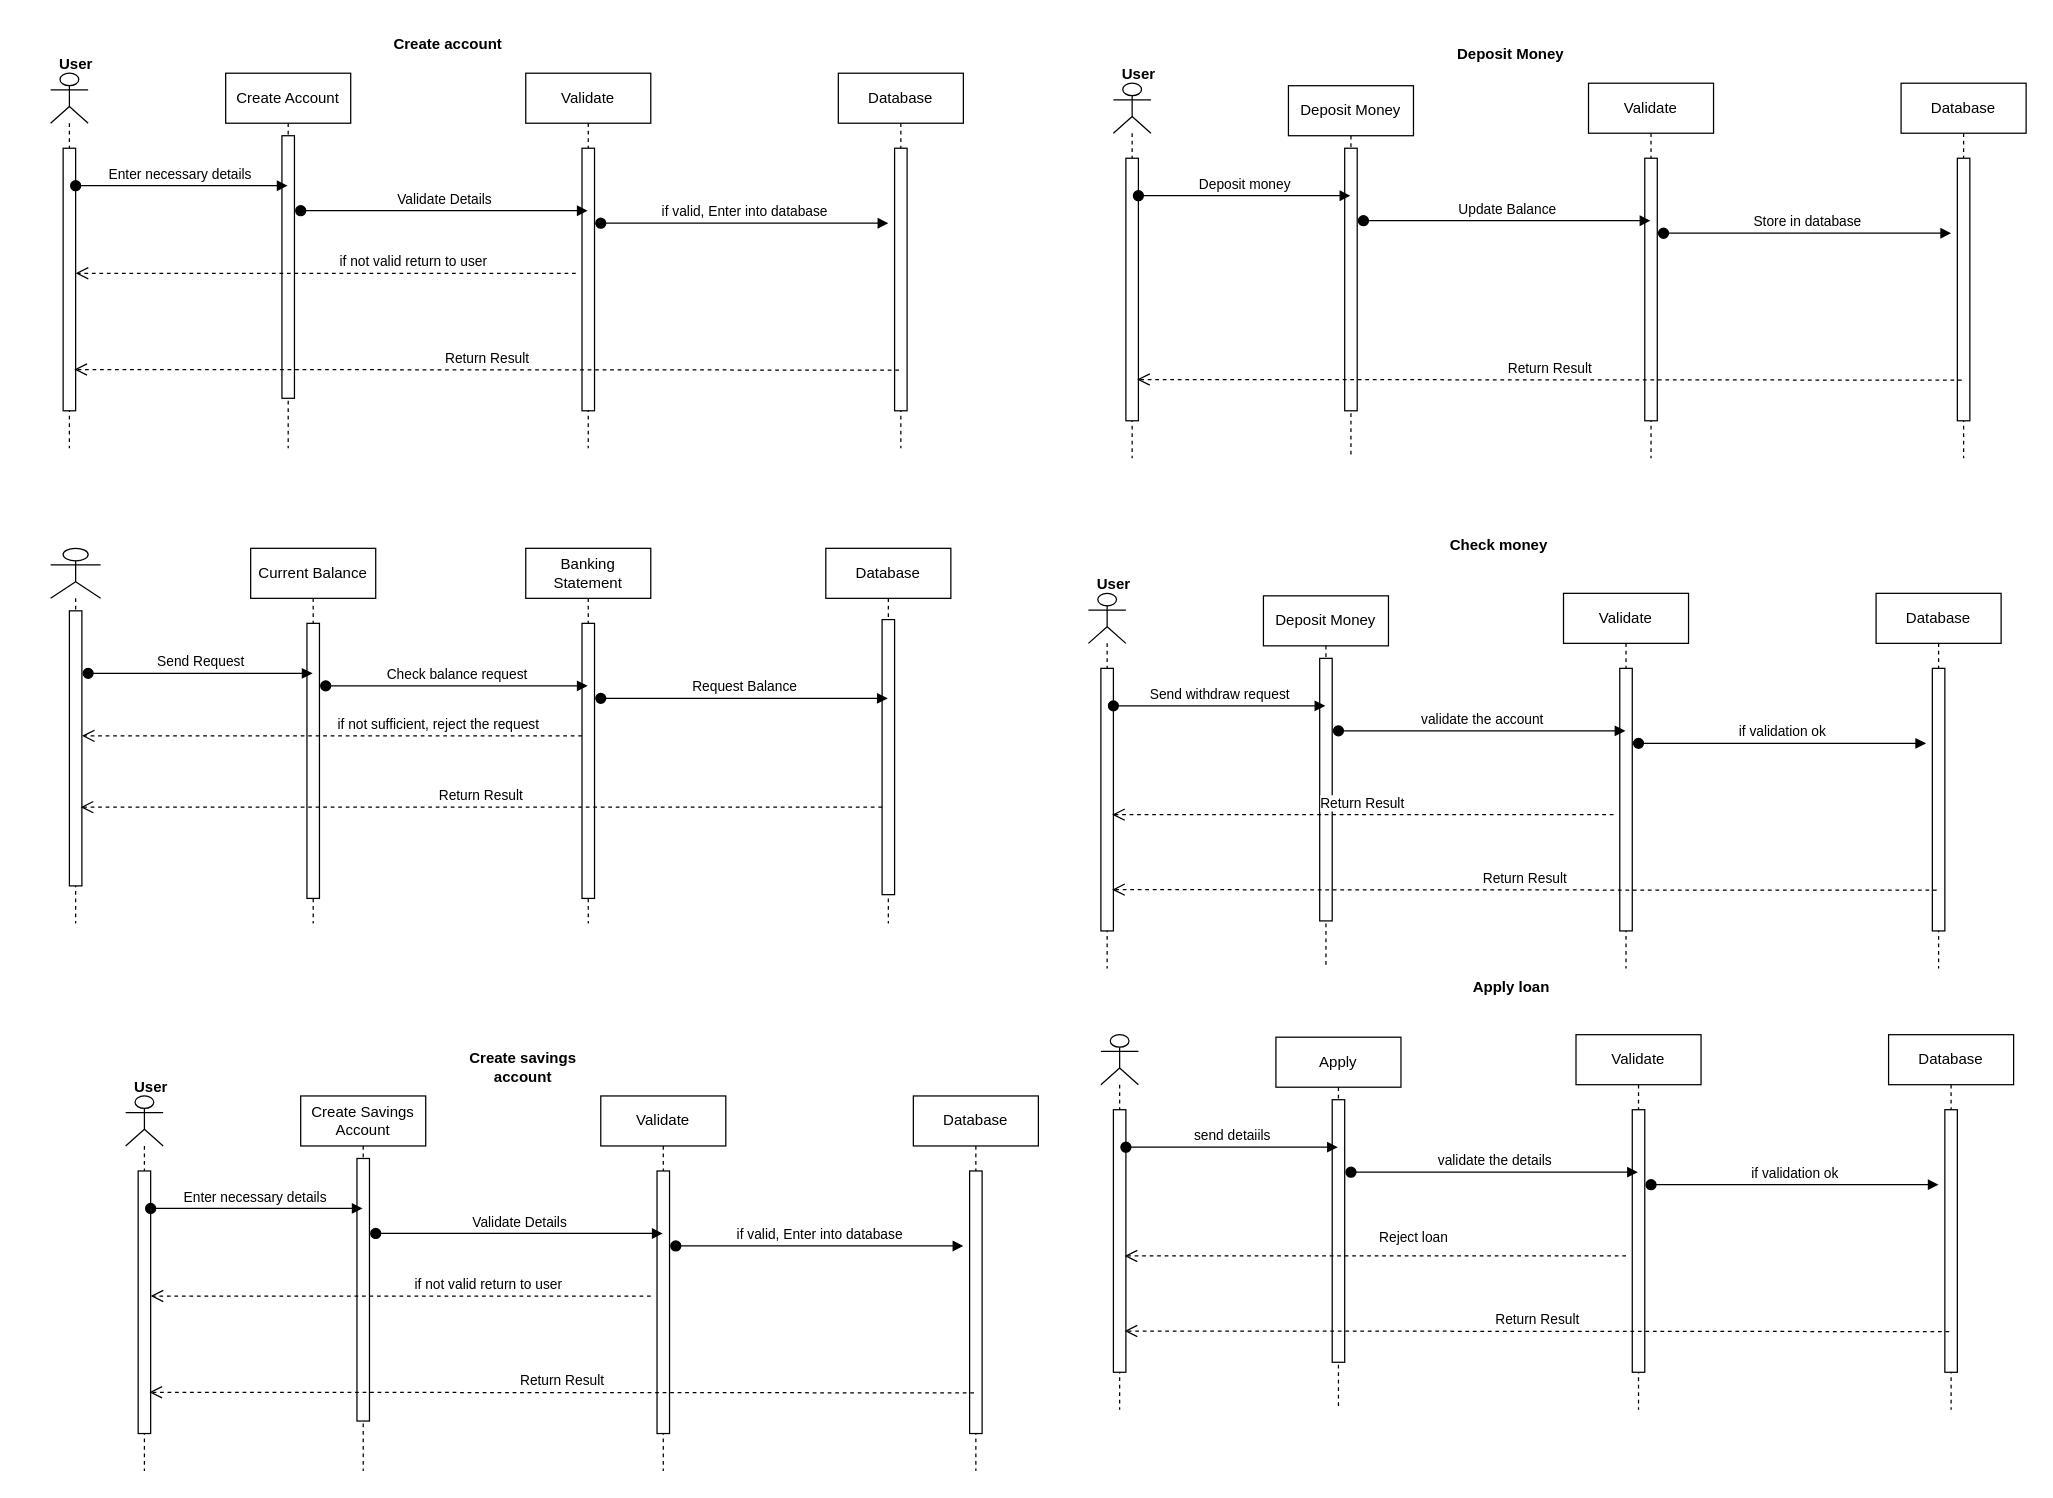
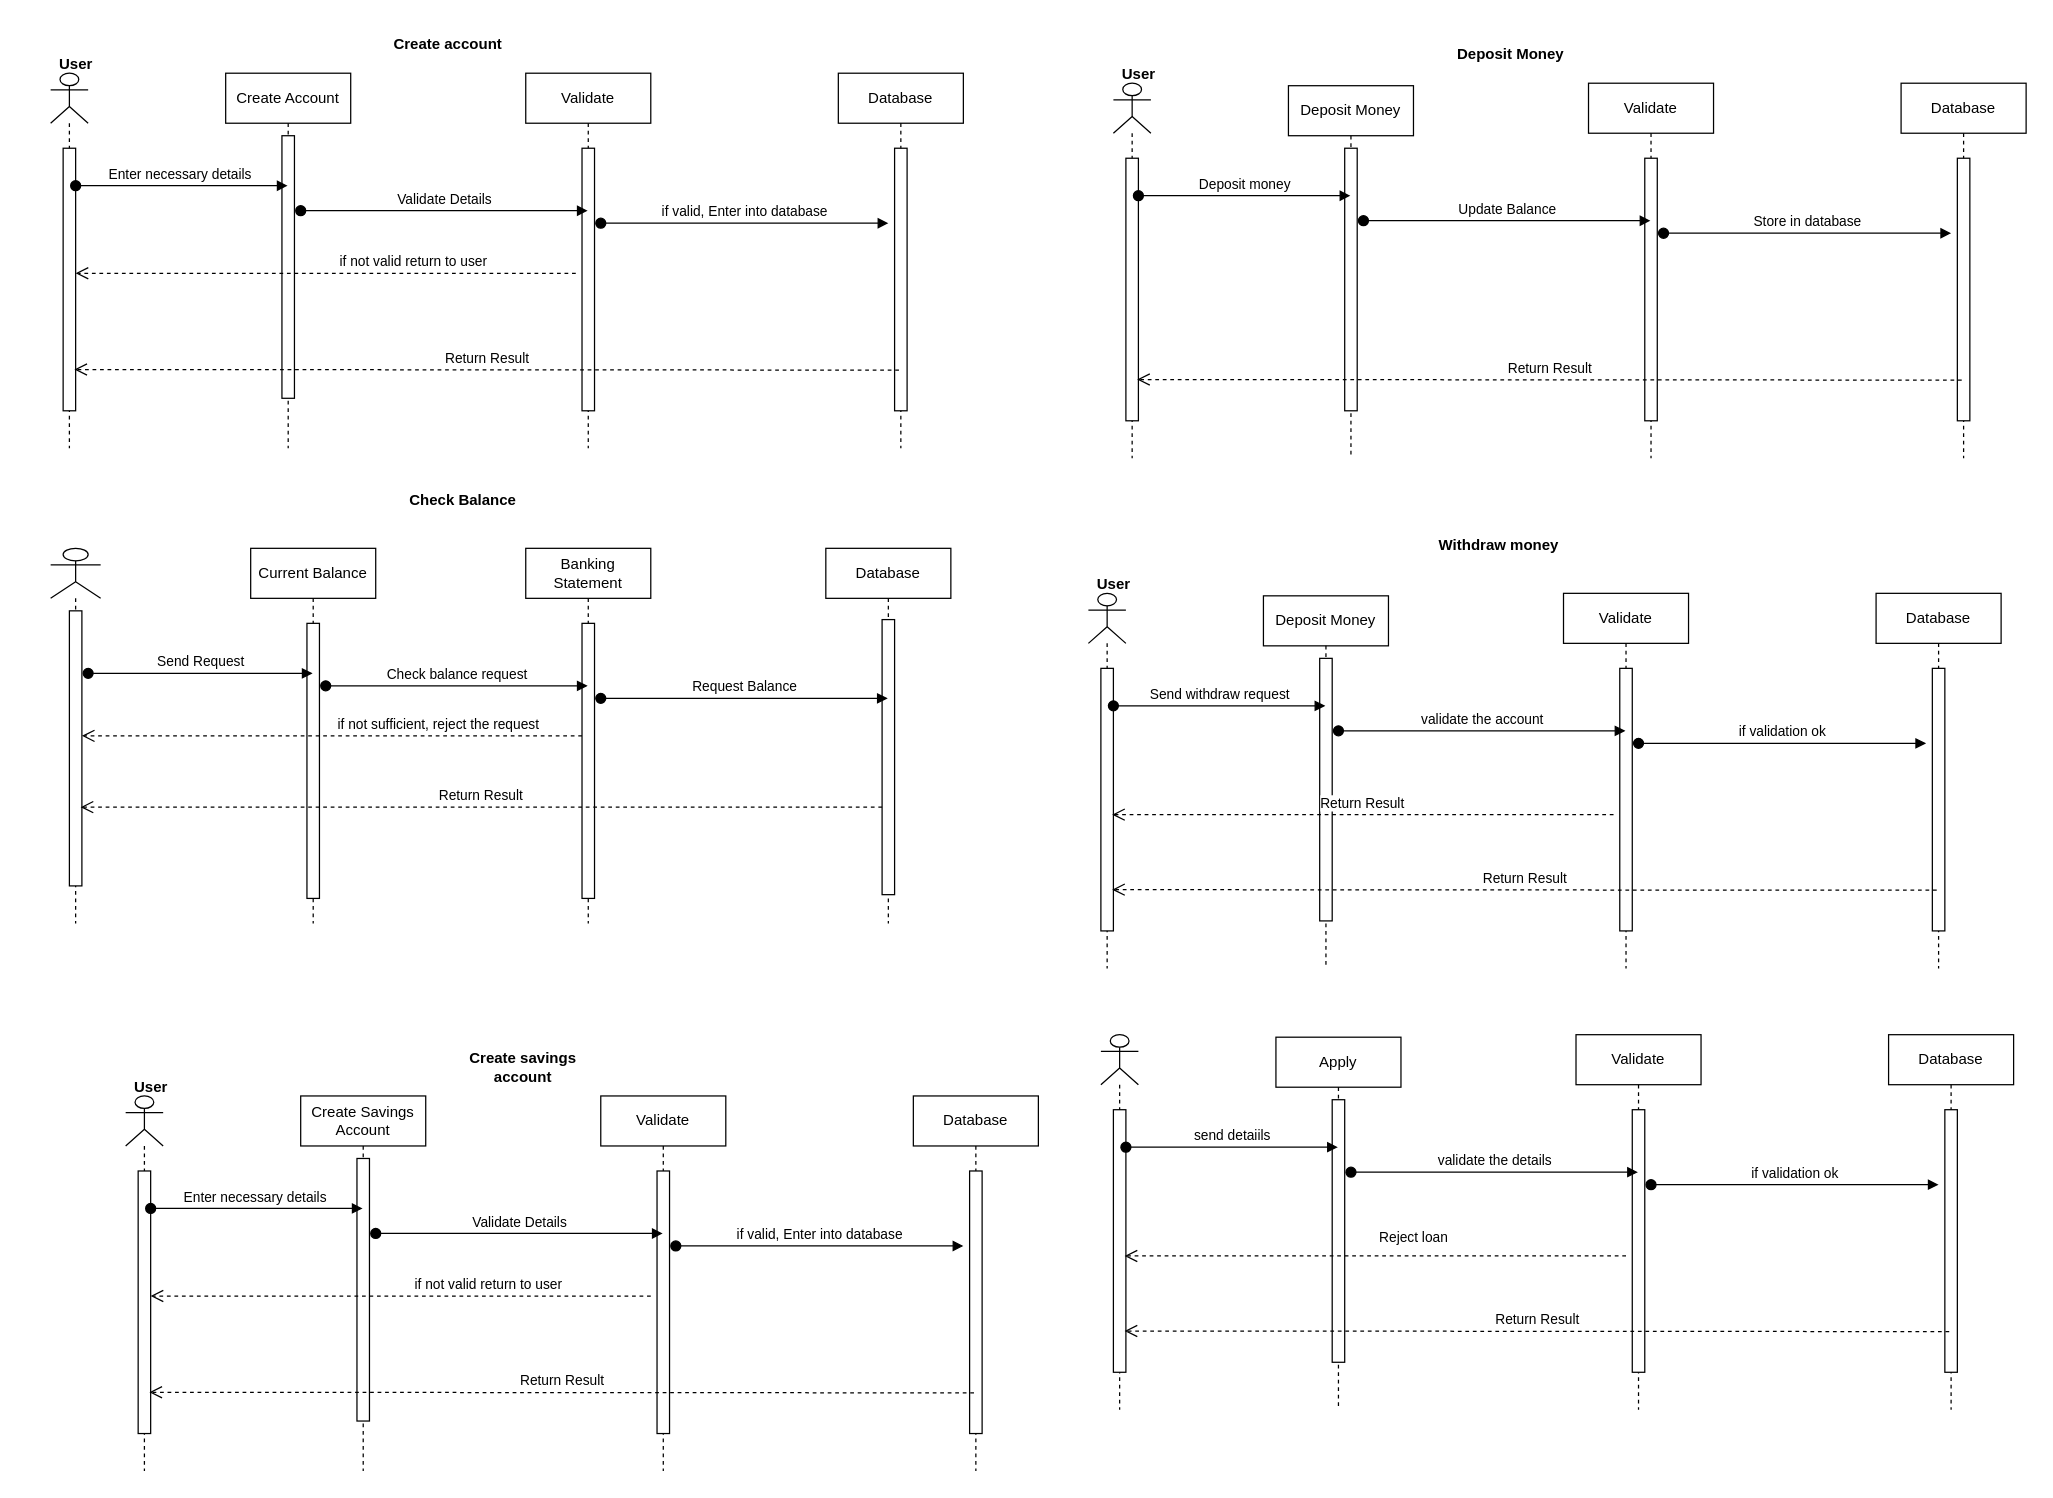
+ <mxCell id="22" value="&lt;b&gt;Check Balance&lt;/b&gt;" style="text;html=1;strokeColor=none;fillColor=none;align=center;verticalAlign=middle;whiteSpace=wrap;rounded=0;" vertex="1" parent="1"><mxGeometry x="325" y="385" width="90" height="30" as="geometry" /></mxCell>
- <mxCell id="73" value="&lt;b&gt;Check money&lt;/b&gt;" style="text;html=1;strokeColor=none;fillColor=none;align=center;verticalAlign=middle;whiteSpace=wrap;rounded=0;" vertex="1" parent="1"><mxGeometry x="1130" y="421" width="137" height="30" as="geometry" /></mxCell>
+ <mxCell id="73" value="&lt;b&gt;Withdraw money&lt;/b&gt;" style="text;html=1;strokeColor=none;fillColor=none;align=center;verticalAlign=middle;whiteSpace=wrap;rounded=0;" vertex="1" parent="1"><mxGeometry x="1130" y="421" width="137" height="30" as="geometry" /></mxCell>
- <mxCell id="87" value="&lt;b&gt;Apply loan&lt;/b&gt;" style="text;html=1;strokeColor=none;fillColor=none;align=center;verticalAlign=middle;whiteSpace=wrap;rounded=0;" vertex="1" parent="1"><mxGeometry x="1140" y="774" width="137" height="30" as="geometry" /></mxCell>
